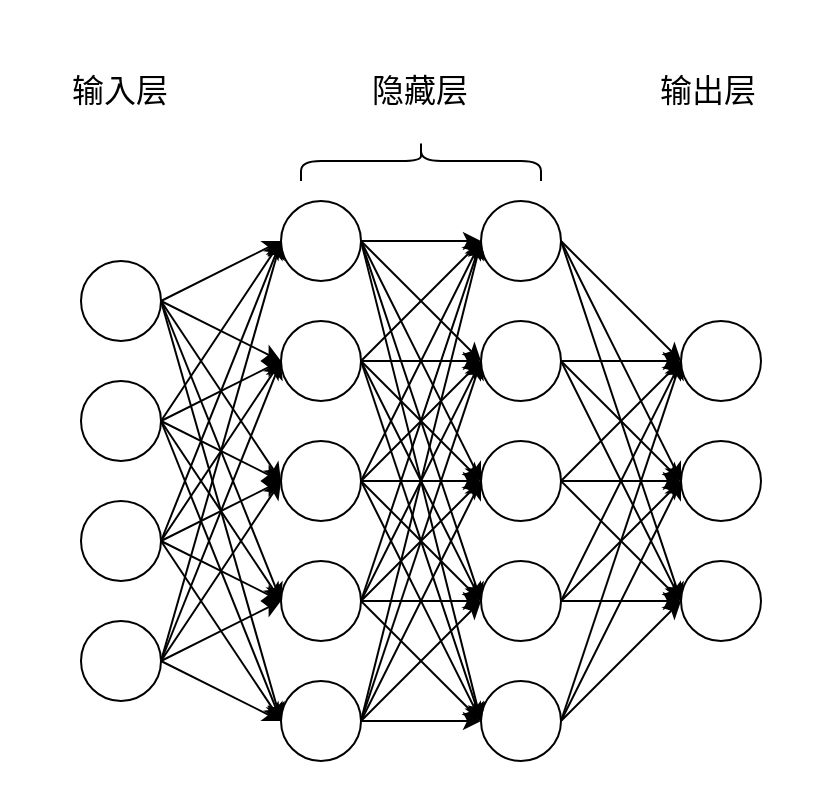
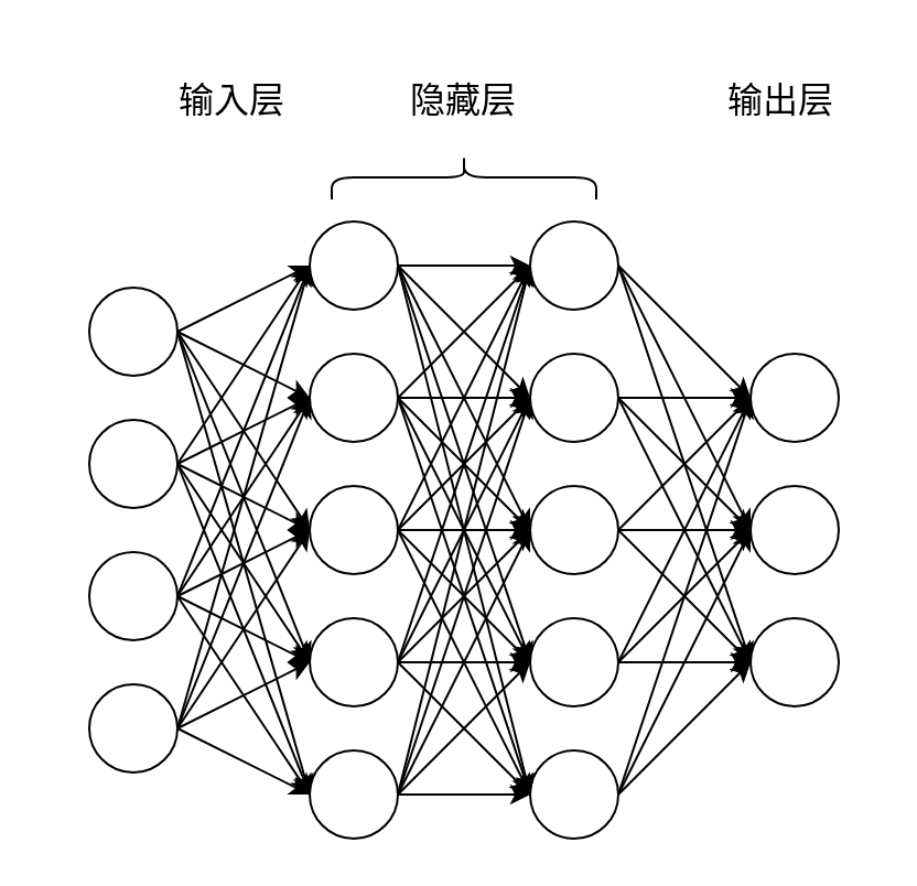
- <mxCell id="79" value="&lt;font style=&quot;font-size: 16px;&quot;&gt;输入层&lt;/font&gt;" style="text;html=1;strokeColor=none;fillColor=none;align=center;verticalAlign=middle;whiteSpace=wrap;rounded=0;" parent="1" vertex="1"><mxGeometry x="20" y="30" width="80" height="30" as="geometry" /></mxCell>
+ <mxCell id="79" value="&lt;font style=&quot;font-size: 16px;&quot;&gt;输入层&lt;/font&gt;" style="text;html=1;strokeColor=none;fillColor=none;align=center;verticalAlign=middle;whiteSpace=wrap;rounded=0;" parent="1" vertex="1"><mxGeometry x="65" y="30" width="80" height="30" as="geometry" /></mxCell>
